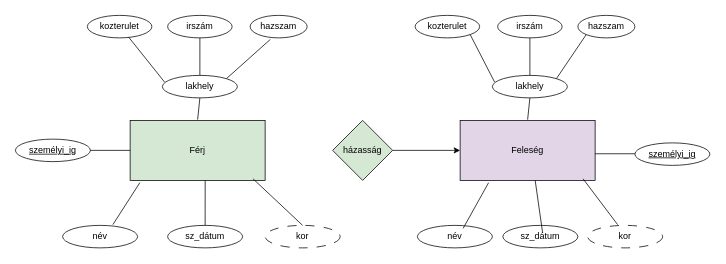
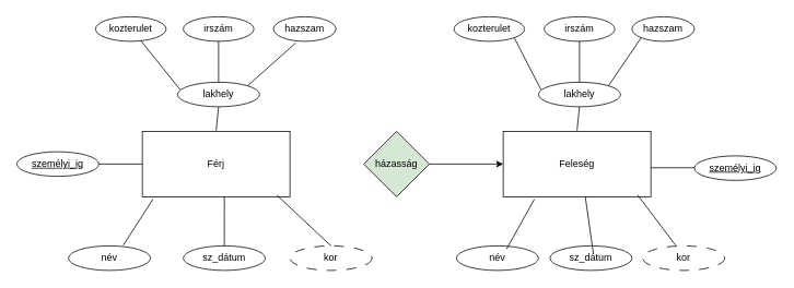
- <mxCell id="2" value="Férj" style="rounded=0;whiteSpace=wrap;html=1;fillColor=#d5e8d4;" vertex="1" parent="1"><mxGeometry x="173" y="160" width="180" height="80" as="geometry" /></mxCell>
+ <mxCell id="2" value="Férj" style="rounded=0;whiteSpace=wrap;html=1;" vertex="1" parent="1"><mxGeometry x="173" y="160" width="180" height="80" as="geometry" /></mxCell>
- <mxCell id="19" value="Feleség" style="rounded=0;whiteSpace=wrap;html=1;fillColor=#e1d5e7;" vertex="1" parent="1"><mxGeometry x="613" y="160" width="180" height="80" as="geometry" /></mxCell>
+ <mxCell id="19" value="Feleség" style="rounded=0;whiteSpace=wrap;html=1;" vertex="1" parent="1"><mxGeometry x="613" y="160" width="180" height="80" as="geometry" /></mxCell>
